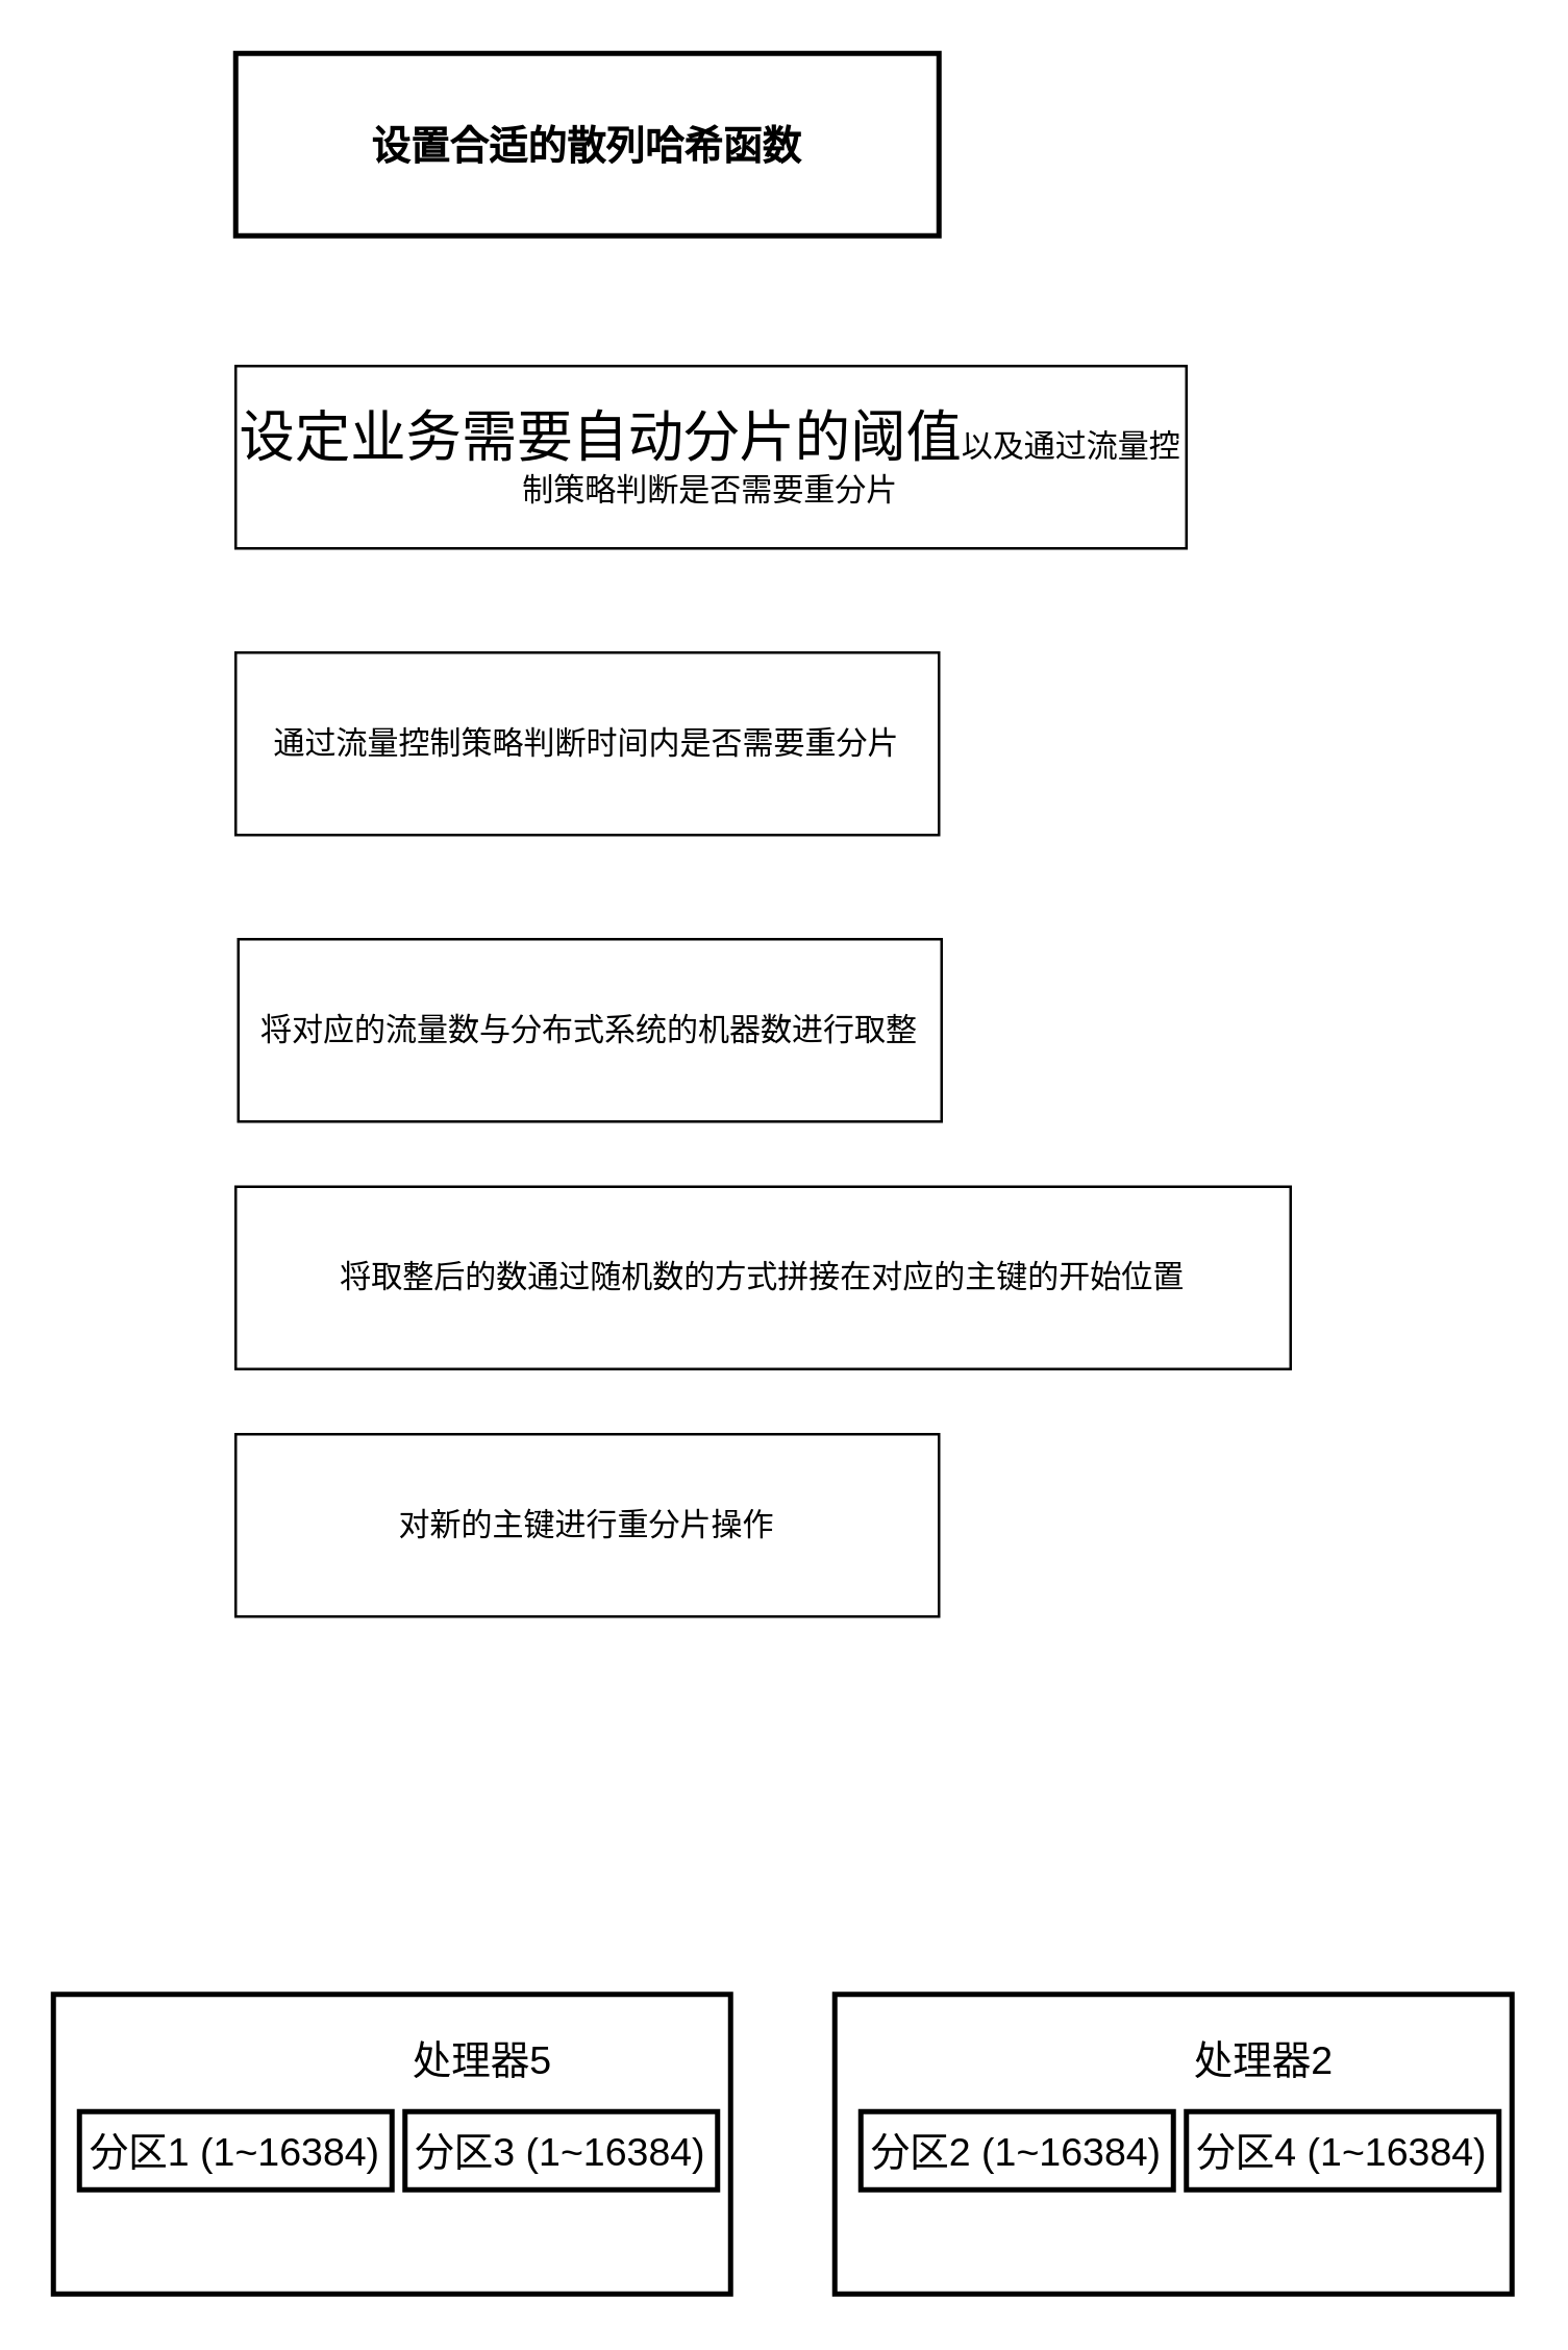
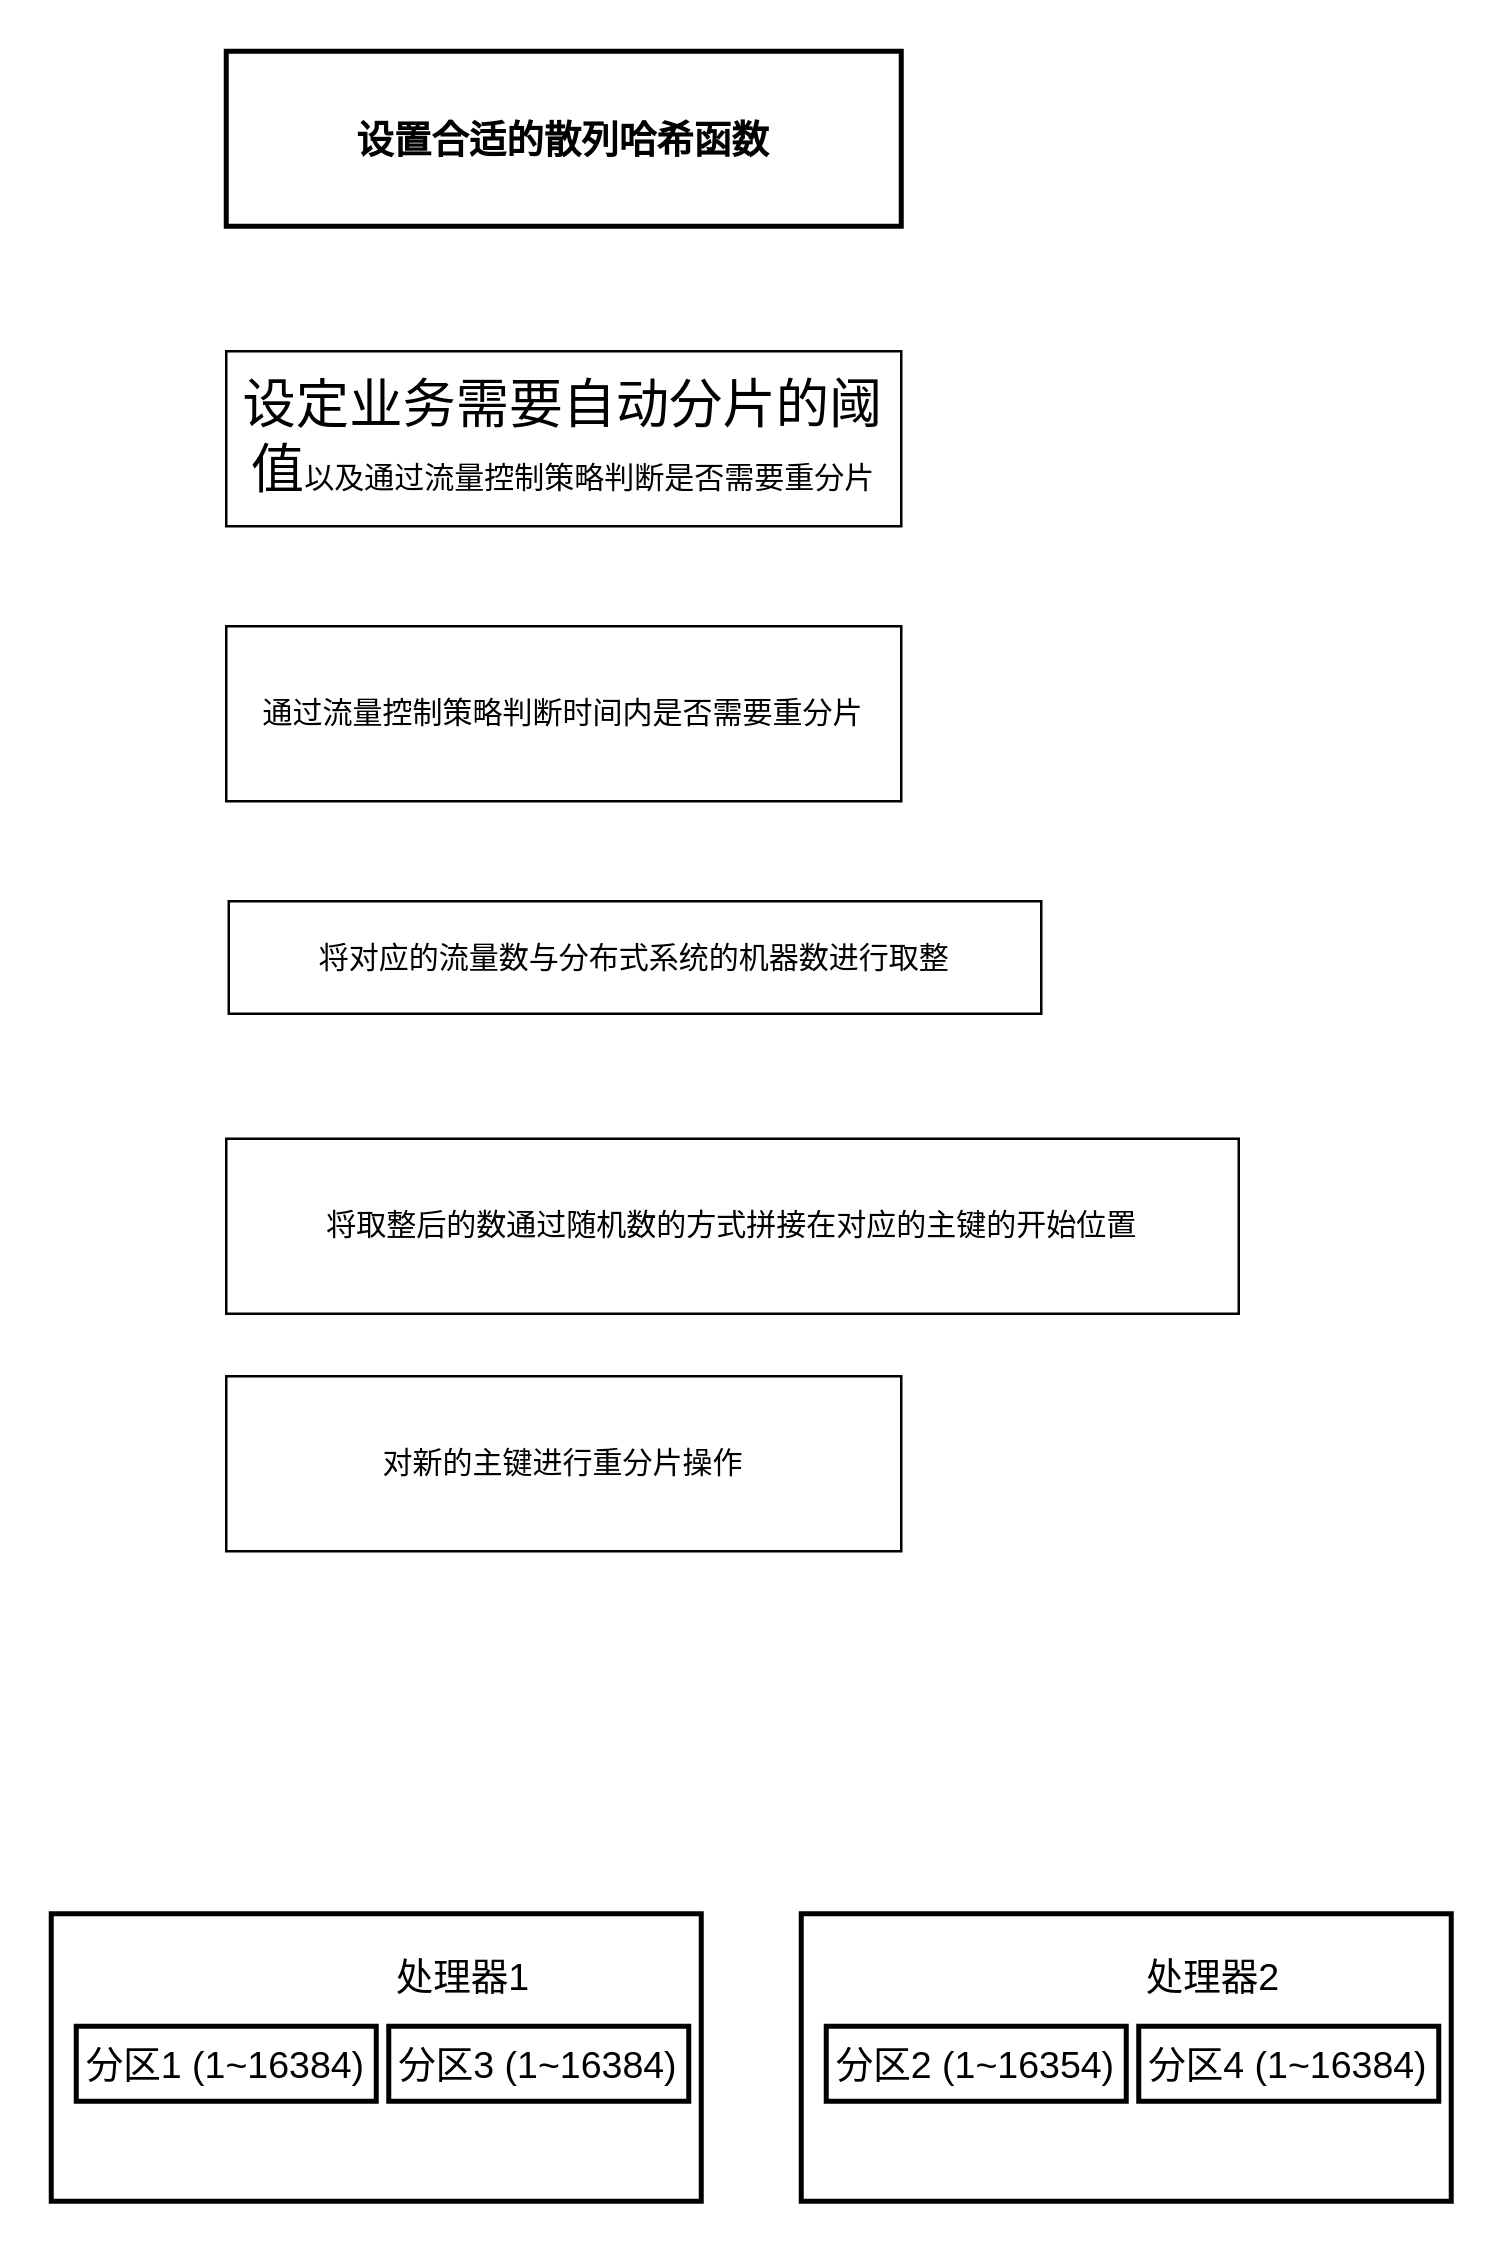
- <mxCell id="3" value="&lt;span style=&quot;font-size:16.0pt;font-family:仿宋_GB2312;&lt;br/&gt;mso-hansi-font-family:&amp;quot;Times New Roman&amp;quot;;mso-bidi-font-family:仿宋_GB2312;&lt;br/&gt;mso-ansi-language:EN-US;mso-fareast-language:ZH-CN;mso-bidi-language:AR-SA&quot;&gt;设定业务需要自动分片的阈值&lt;/span&gt;以及通过流量控制策略判断是否需要重分片" style="rounded=0;whiteSpace=wrap;html=1;" vertex="1" parent="1"><mxGeometry x="90" y="140" width="365" height="70" as="geometry" /></mxCell>
+ <mxCell id="3" value="&lt;span style=&quot;font-size:16.0pt;font-family:仿宋_GB2312;&lt;br/&gt;mso-hansi-font-family:&amp;quot;Times New Roman&amp;quot;;mso-bidi-font-family:仿宋_GB2312;&lt;br/&gt;mso-ansi-language:EN-US;mso-fareast-language:ZH-CN;mso-bidi-language:AR-SA&quot;&gt;设定业务需要自动分片的阈值&lt;/span&gt;以及通过流量控制策略判断是否需要重分片" style="rounded=0;whiteSpace=wrap;html=1;" vertex="1" parent="1"><mxGeometry x="90" y="140" width="270" height="70" as="geometry" /></mxCell>
- <mxCell id="5" value="将对应的流量数与分布式系统的机器数进行取整" style="rounded=0;whiteSpace=wrap;html=1;" vertex="1" parent="1"><mxGeometry x="91" y="360" width="270" height="70" as="geometry" /></mxCell>
+ <mxCell id="5" value="将对应的流量数与分布式系统的机器数进行取整" style="rounded=0;whiteSpace=wrap;html=1;" vertex="1" parent="1"><mxGeometry x="91" y="360" width="325" height="45" as="geometry" /></mxCell>
- <mxCell id="10" value="处理器5" style="text;html=1;strokeColor=none;fillColor=none;align=center;verticalAlign=middle;whiteSpace=wrap;rounded=0;strokeWidth=2;fontSize=15;" vertex="1" parent="1"><mxGeometry x="155" y="775" width="60" height="30" as="geometry" /></mxCell>
+ <mxCell id="10" value="处理器1" style="text;html=1;strokeColor=none;fillColor=none;align=center;verticalAlign=middle;whiteSpace=wrap;rounded=0;strokeWidth=2;fontSize=15;" vertex="1" parent="1"><mxGeometry x="155" y="775" width="60" height="30" as="geometry" /></mxCell>
- <mxCell id="13" value="分区2 (1~16384)" style="rounded=0;whiteSpace=wrap;html=1;strokeWidth=2;fontSize=15;" vertex="1" parent="1"><mxGeometry x="330" y="810" width="120" height="30" as="geometry" /></mxCell>
+ <mxCell id="13" value="分区2 (1~16354)" style="rounded=0;whiteSpace=wrap;html=1;strokeWidth=2;fontSize=15;" vertex="1" parent="1"><mxGeometry x="330" y="810" width="120" height="30" as="geometry" /></mxCell>
